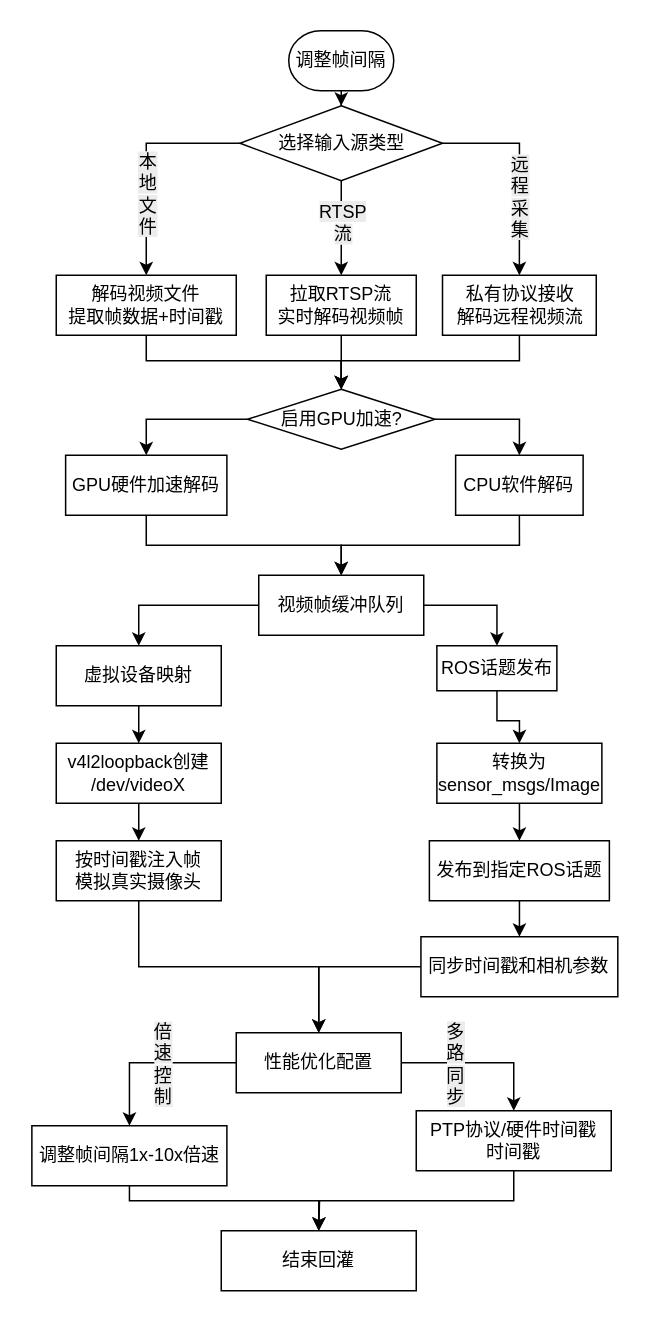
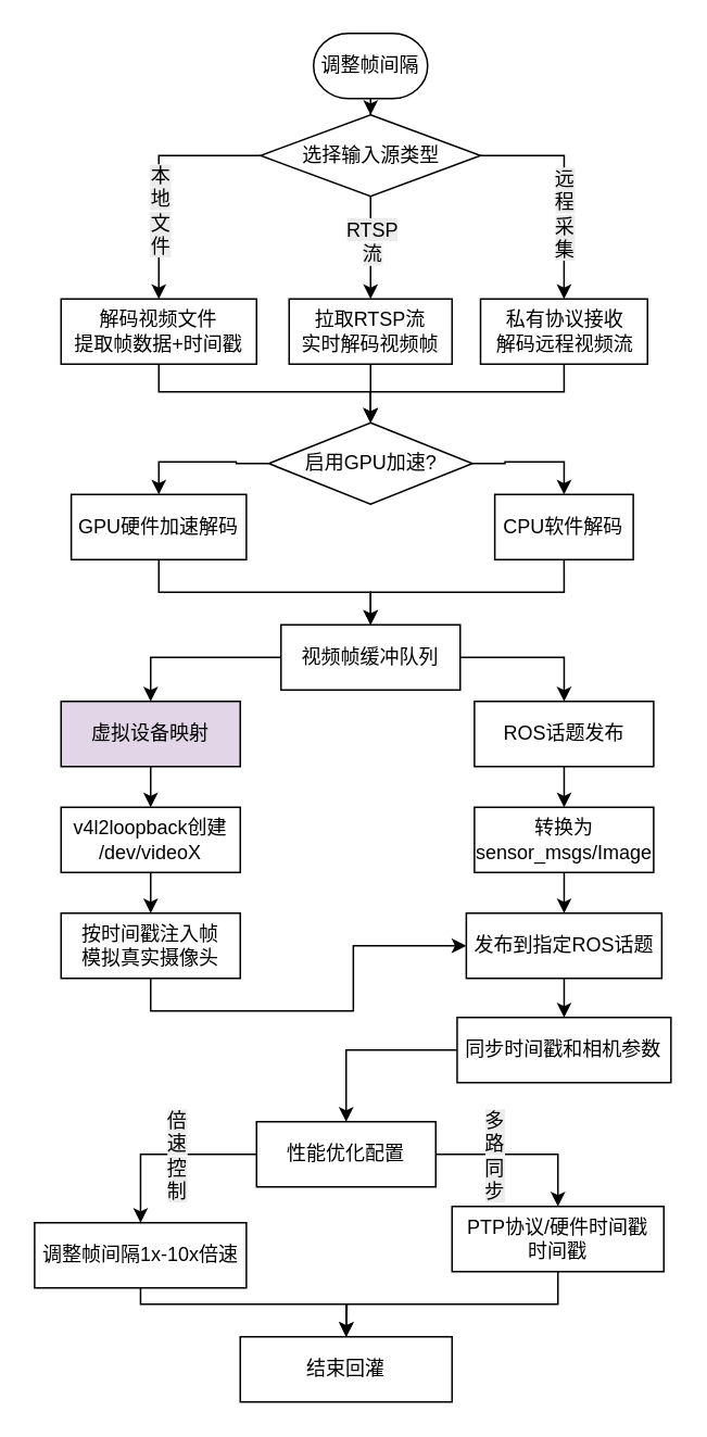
- <mxCell id="25" value="&lt;span style=&quot;text-align: left;&quot;&gt;启用GPU加速?&lt;/span&gt;" style="rhombus;whiteSpace=wrap;html=1;strokeWidth=1;" vertex="1" parent="1"><mxGeometry x="164.5" y="259" width="125" height="40" as="geometry" /></mxCell>
+ <mxCell id="25" value="&lt;span style=&quot;text-align: left;&quot;&gt;启用GPU加速?&lt;/span&gt;" style="rhombus;whiteSpace=wrap;html=1;strokeWidth=1;" vertex="1" parent="1"><mxGeometry x="164.5" y="259" width="125" height="50" as="geometry" /></mxCell>
- <mxCell id="34" value="&lt;span style=&quot;text-align: left;&quot;&gt;ROS话题发布&lt;/span&gt;" style="whiteSpace=wrap;html=1;strokeWidth=1;" vertex="1" parent="1"><mxGeometry x="290.75" y="430" width="80" height="30" as="geometry" /></mxCell>
+ <mxCell id="34" value="&lt;span style=&quot;text-align: left;&quot;&gt;ROS话题发布&lt;/span&gt;" style="whiteSpace=wrap;html=1;strokeWidth=1;" vertex="1" parent="1"><mxGeometry x="290.75" y="430" width="110" height="40" as="geometry" /></mxCell>
- <mxCell id="28" value="&lt;span style=&quot;text-align: left;&quot;&gt;虚拟设备映射&lt;/span&gt;" style="whiteSpace=wrap;html=1;strokeWidth=1;" vertex="1" parent="1"><mxGeometry x="37" y="430" width="110" height="40" as="geometry" /></mxCell>
+ <mxCell id="28" value="&lt;span style=&quot;text-align: left;&quot;&gt;虚拟设备映射&lt;/span&gt;" style="whiteSpace=wrap;html=1;strokeWidth=1;fillColor=#e1d5e7;" vertex="1" parent="1"><mxGeometry x="37" y="430" width="110" height="40" as="geometry" /></mxCell>
- <mxCell id="35" value="" style="edgeStyle=orthogonalEdgeStyle;rounded=0;orthogonalLoop=1;jettySize=auto;html=1;exitX=0.5;exitY=1;exitDx=0;exitDy=0;" edge="1" parent="1" source="36" target="45"><mxGeometry relative="1" as="geometry" /></mxCell>
+ <mxCell id="35" value="" style="edgeStyle=orthogonalEdgeStyle;rounded=0;orthogonalLoop=1;jettySize=auto;html=1;exitX=0.5;exitY=1;exitDx=0;exitDy=0;" edge="1" parent="1" source="36" target="30"><mxGeometry relative="1" as="geometry" /></mxCell>
